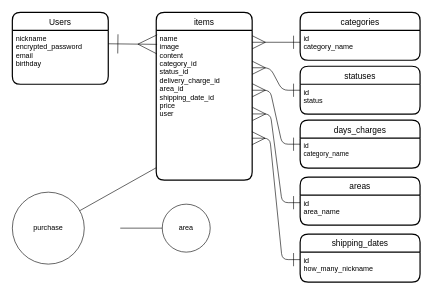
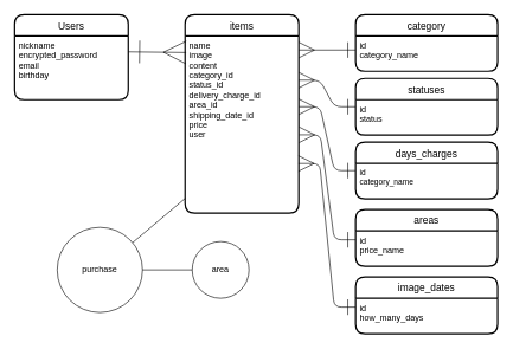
- <mxCell id="11" value="categories" style="swimlane;childLayout=stackLayout;horizontal=1;startSize=30;horizontalStack=0;rounded=1;fontSize=14;fontStyle=0;strokeWidth=2;resizeParent=0;resizeLast=1;shadow=0;dashed=0;align=center;" vertex="1" parent="1"><mxGeometry x="500" y="20" width="200" height="80" as="geometry" /></mxCell>
+ <mxCell id="11" value="category" style="swimlane;childLayout=stackLayout;horizontal=1;startSize=30;horizontalStack=0;rounded=1;fontSize=14;fontStyle=0;strokeWidth=2;resizeParent=0;resizeLast=1;shadow=0;dashed=0;align=center;" vertex="1" parent="1"><mxGeometry x="500" y="20" width="200" height="80" as="geometry" /></mxCell>
- <mxCell id="19" value="id&#10;area_name" style="align=left;strokeColor=none;fillColor=none;spacingLeft=4;fontSize=12;verticalAlign=top;resizable=0;rotatable=0;part=1;" vertex="1" parent="18"><mxGeometry y="30" width="200" height="50" as="geometry" /></mxCell>
+ <mxCell id="19" value="id&#10;price_name" style="align=left;strokeColor=none;fillColor=none;spacingLeft=4;fontSize=12;verticalAlign=top;resizable=0;rotatable=0;part=1;" vertex="1" parent="18"><mxGeometry y="30" width="200" height="50" as="geometry" /></mxCell>
- <mxCell id="7" value="purchase" style="ellipse;whiteSpace=wrap;html=1;align=center;" vertex="1" parent="1"><mxGeometry x="20" y="320" width="120" height="120" as="geometry" /></mxCell>
+ <mxCell id="7" value="purchase" style="ellipse;whiteSpace=wrap;html=1;align=center;" vertex="1" parent="1"><mxGeometry x="80" y="320" width="120" height="120" as="geometry" /></mxCell>
- <mxCell id="20" value="shipping_dates" style="swimlane;childLayout=stackLayout;horizontal=1;startSize=30;horizontalStack=0;rounded=1;fontSize=14;fontStyle=0;strokeWidth=2;resizeParent=0;resizeLast=1;shadow=0;dashed=0;align=center;" vertex="1" parent="1"><mxGeometry x="500" y="390" width="200" height="80" as="geometry" /></mxCell>
+ <mxCell id="20" value="image_dates" style="swimlane;childLayout=stackLayout;horizontal=1;startSize=30;horizontalStack=0;rounded=1;fontSize=14;fontStyle=0;strokeWidth=2;resizeParent=0;resizeLast=1;shadow=0;dashed=0;align=center;" vertex="1" parent="1"><mxGeometry x="500" y="390" width="200" height="80" as="geometry" /></mxCell>
- <mxCell id="21" value="id&#10;how_many_nickname" style="align=left;strokeColor=none;fillColor=none;spacingLeft=4;fontSize=12;verticalAlign=top;resizable=0;rotatable=0;part=1;" vertex="1" parent="20"><mxGeometry y="30" width="200" height="50" as="geometry" /></mxCell>
+ <mxCell id="21" value="id&#10;how_many_days" style="align=left;strokeColor=none;fillColor=none;spacingLeft=4;fontSize=12;verticalAlign=top;resizable=0;rotatable=0;part=1;" vertex="1" parent="20"><mxGeometry y="30" width="200" height="50" as="geometry" /></mxCell>
